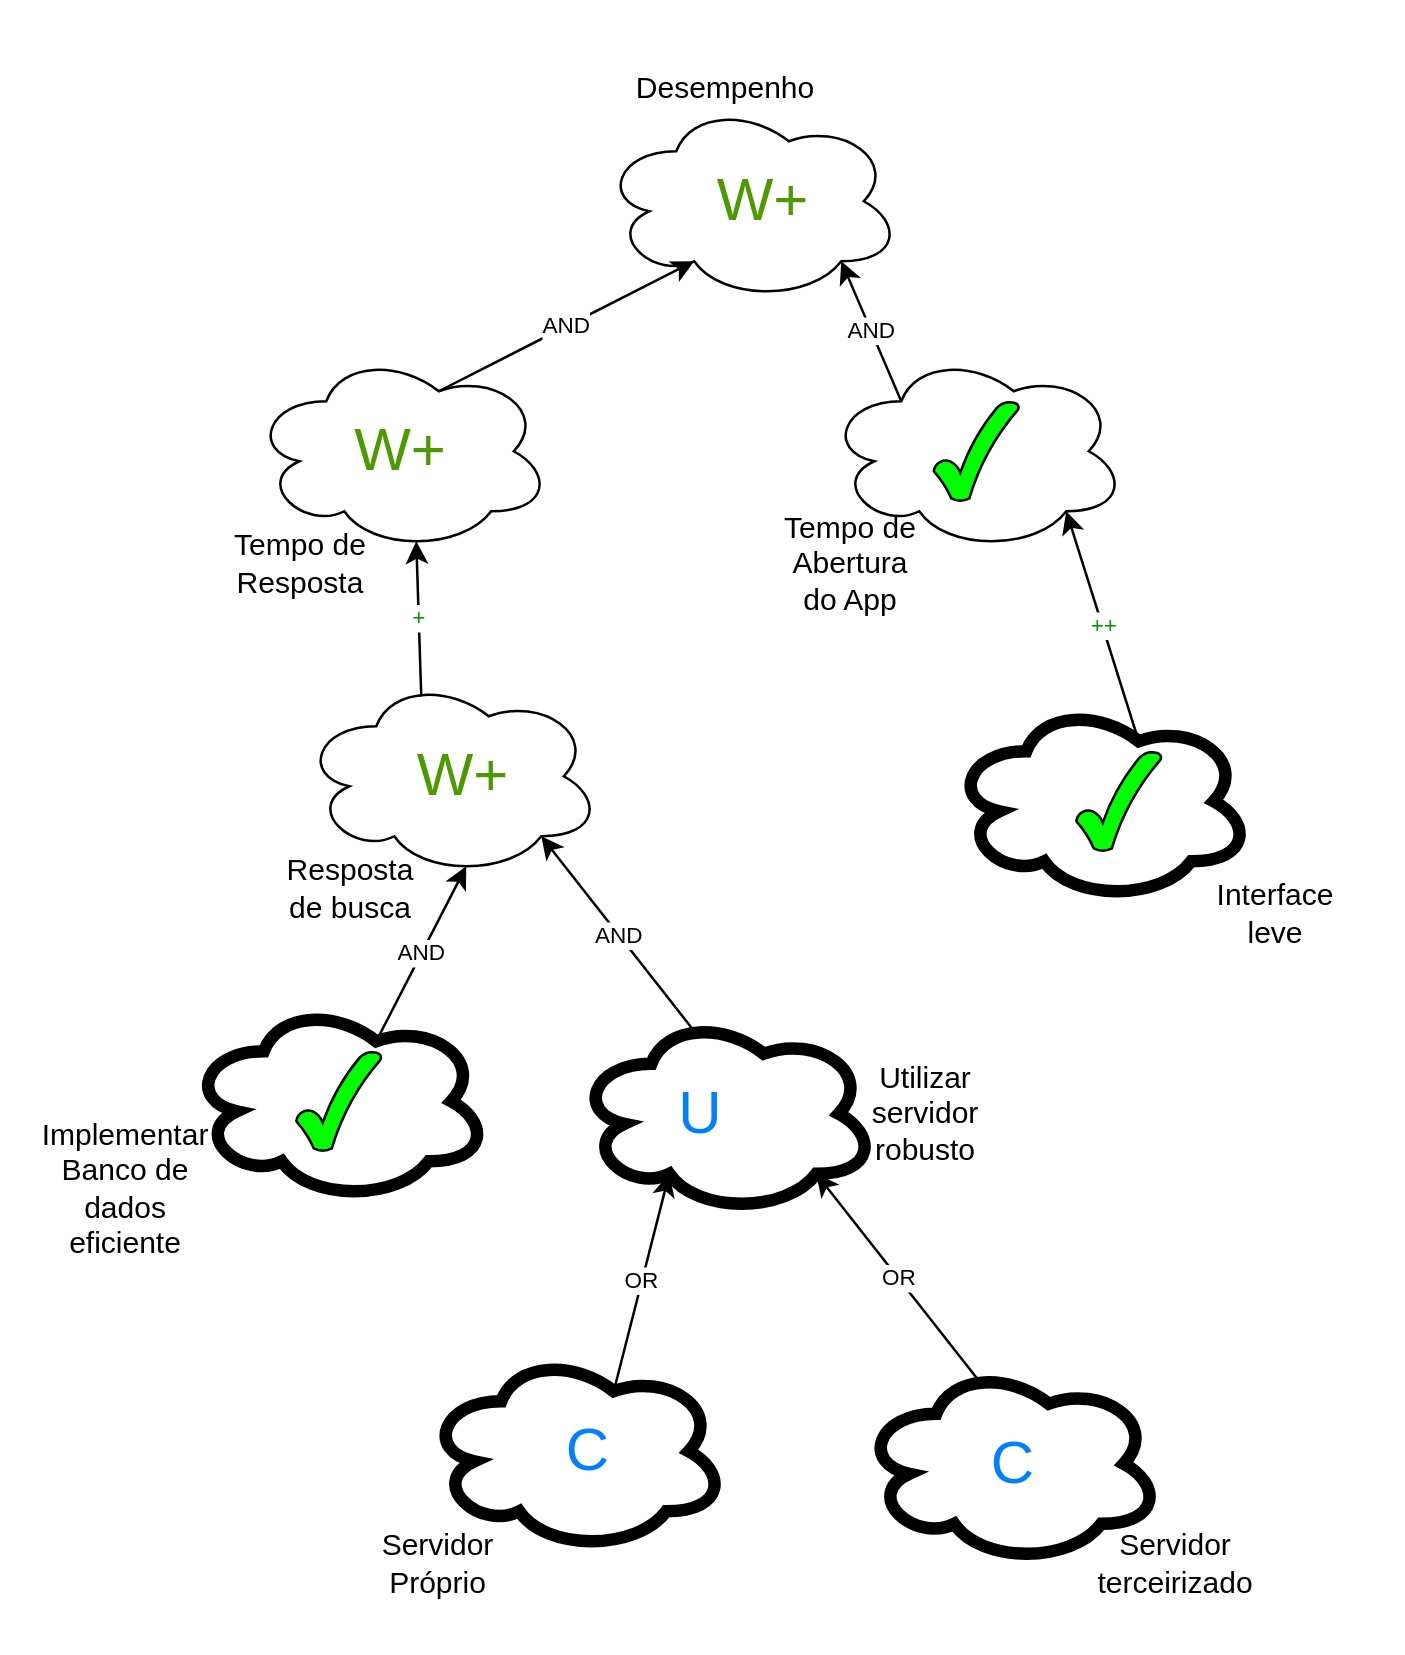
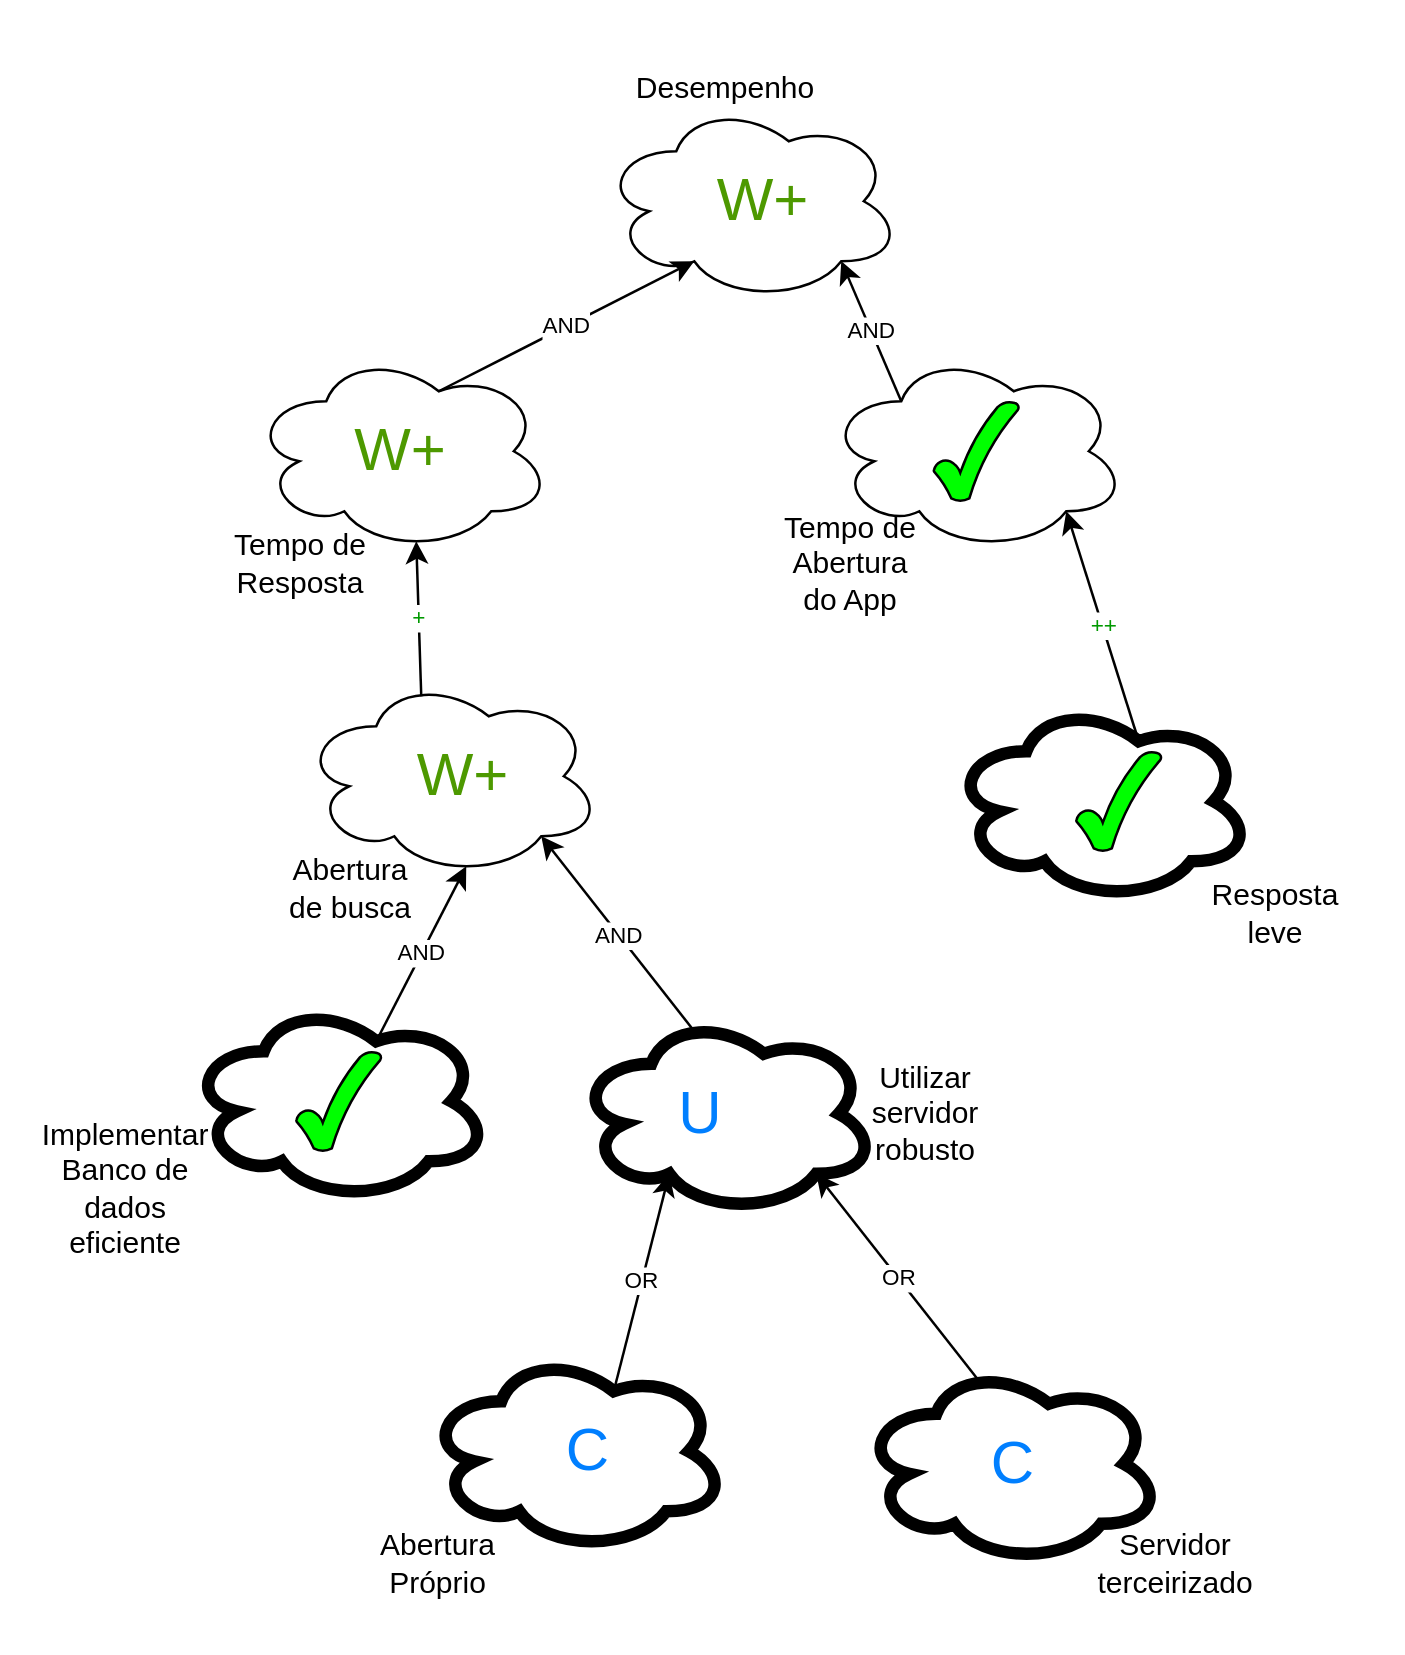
- <mxCell id="10" value="Resposta de busca" style="text;html=1;strokeColor=none;fillColor=none;align=center;verticalAlign=middle;whiteSpace=wrap;rounded=0;" parent="8" vertex="1"><mxGeometry y="70" width="60" height="30" as="geometry" /></mxCell>
+ <mxCell id="10" value="Abertura de busca" style="text;html=1;strokeColor=none;fillColor=none;align=center;verticalAlign=middle;whiteSpace=wrap;rounded=0;" parent="8" vertex="1"><mxGeometry y="70" width="60" height="30" as="geometry" /></mxCell>
- <mxCell id="34" value="Interface leve" style="text;html=1;strokeColor=none;fillColor=none;align=center;verticalAlign=middle;whiteSpace=wrap;rounded=0;" parent="1" vertex="1"><mxGeometry x="480" y="350" width="60" height="30" as="geometry" /></mxCell>
+ <mxCell id="34" value="Resposta leve" style="text;html=1;strokeColor=none;fillColor=none;align=center;verticalAlign=middle;whiteSpace=wrap;rounded=0;" parent="1" vertex="1"><mxGeometry x="480" y="350" width="60" height="30" as="geometry" /></mxCell>
- <mxCell id="28" value="Servidor Próprio" style="text;html=1;strokeColor=none;fillColor=none;align=center;verticalAlign=middle;whiteSpace=wrap;rounded=0;" parent="1" vertex="1"><mxGeometry x="145" y="610" width="60" height="30" as="geometry" /></mxCell>
+ <mxCell id="28" value="Abertura Próprio" style="text;html=1;strokeColor=none;fillColor=none;align=center;verticalAlign=middle;whiteSpace=wrap;rounded=0;" parent="1" vertex="1"><mxGeometry x="145" y="610" width="60" height="30" as="geometry" /></mxCell>
